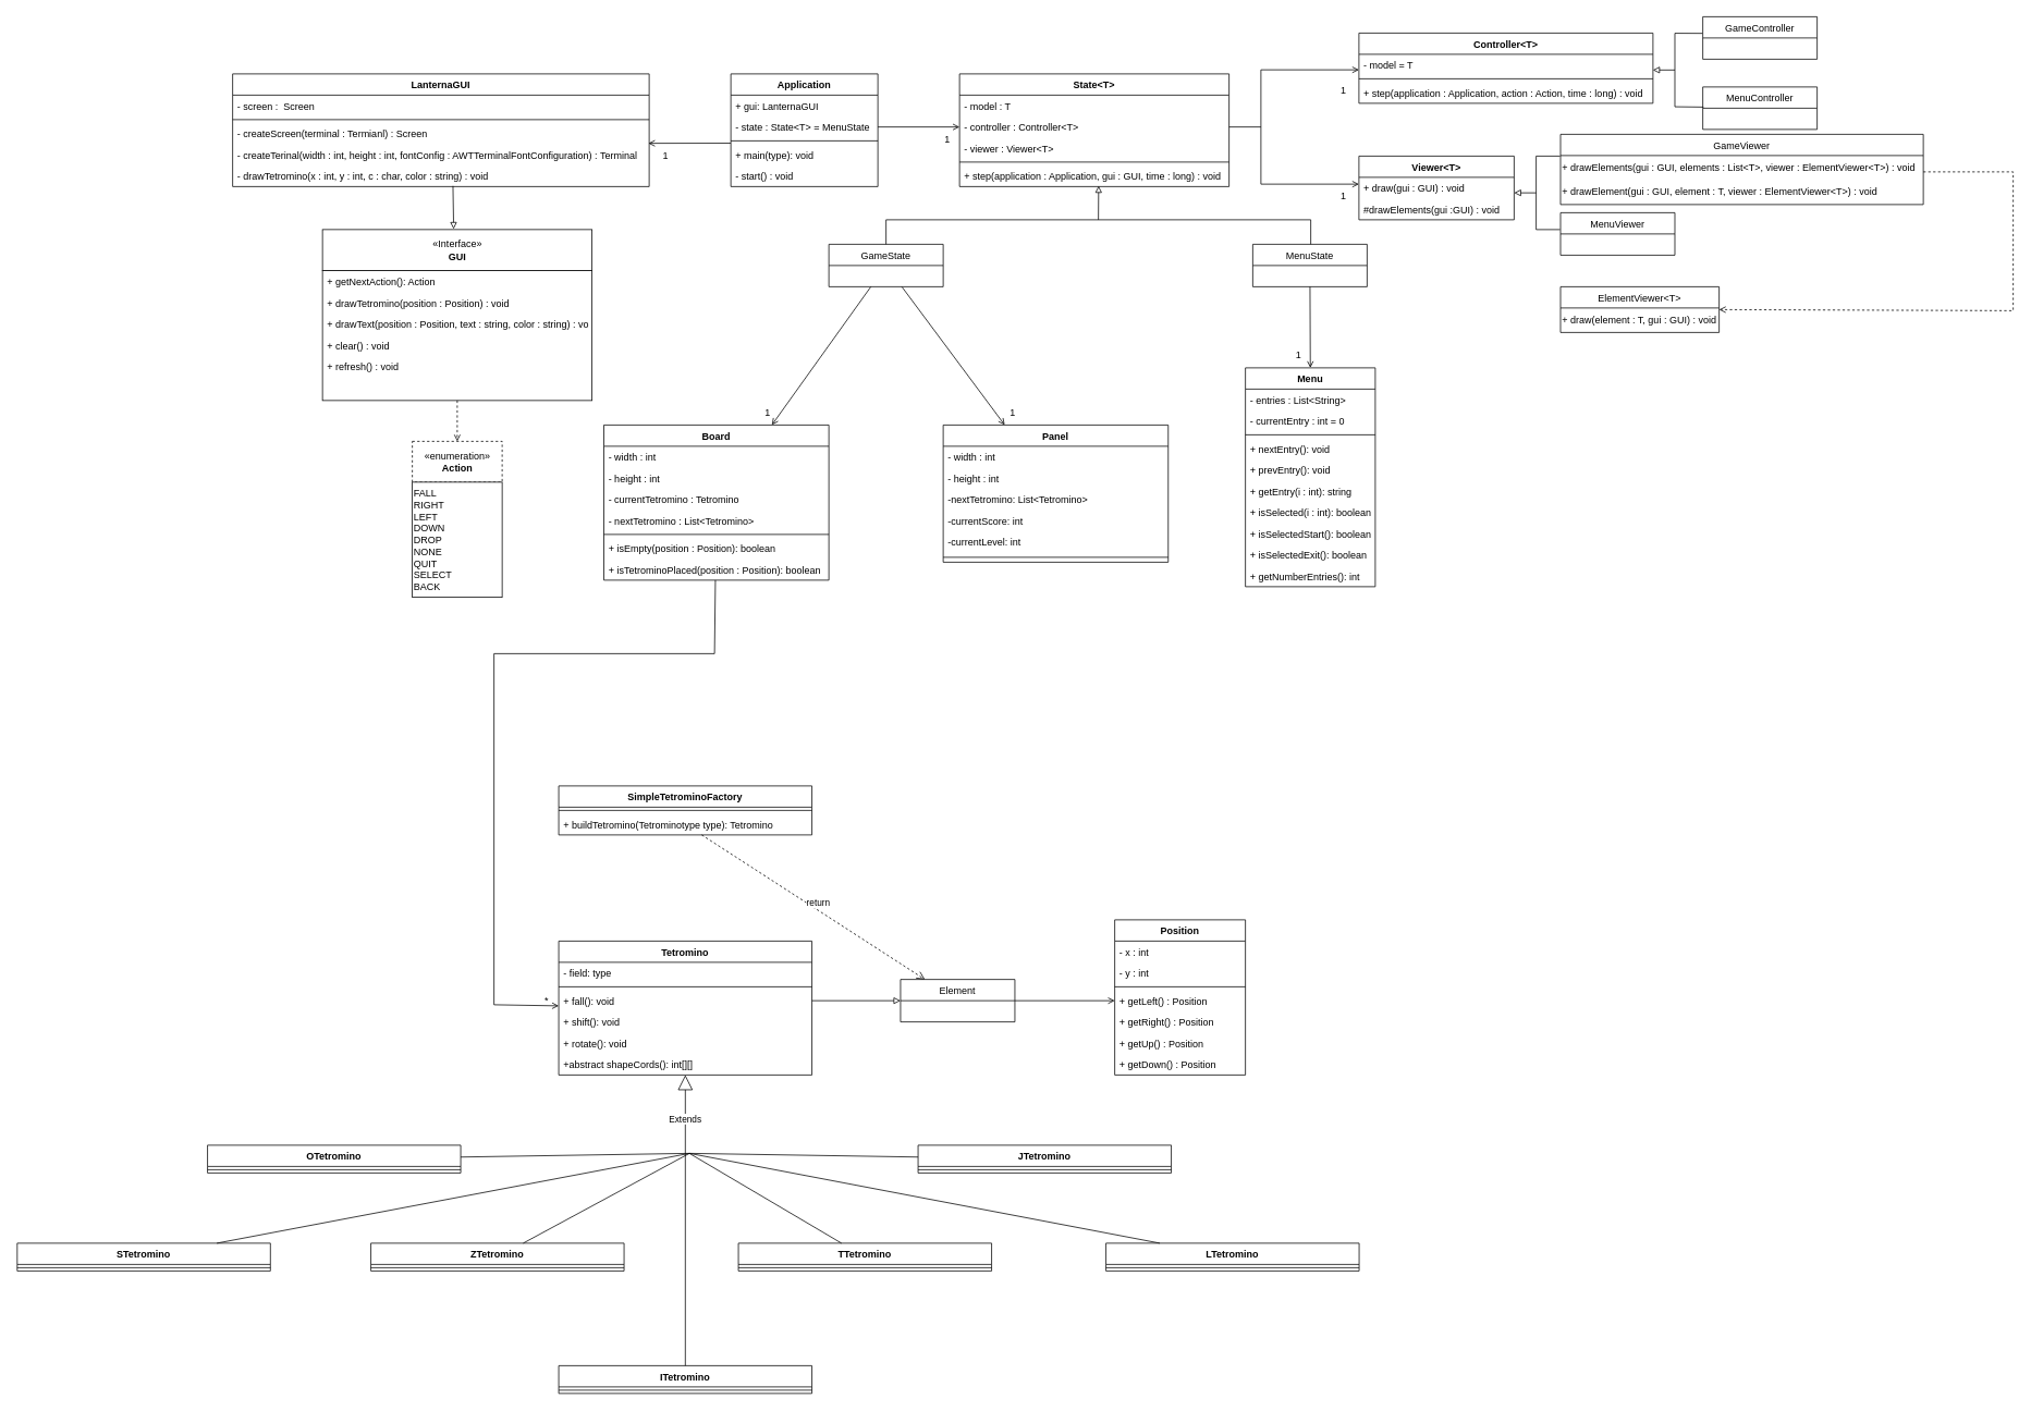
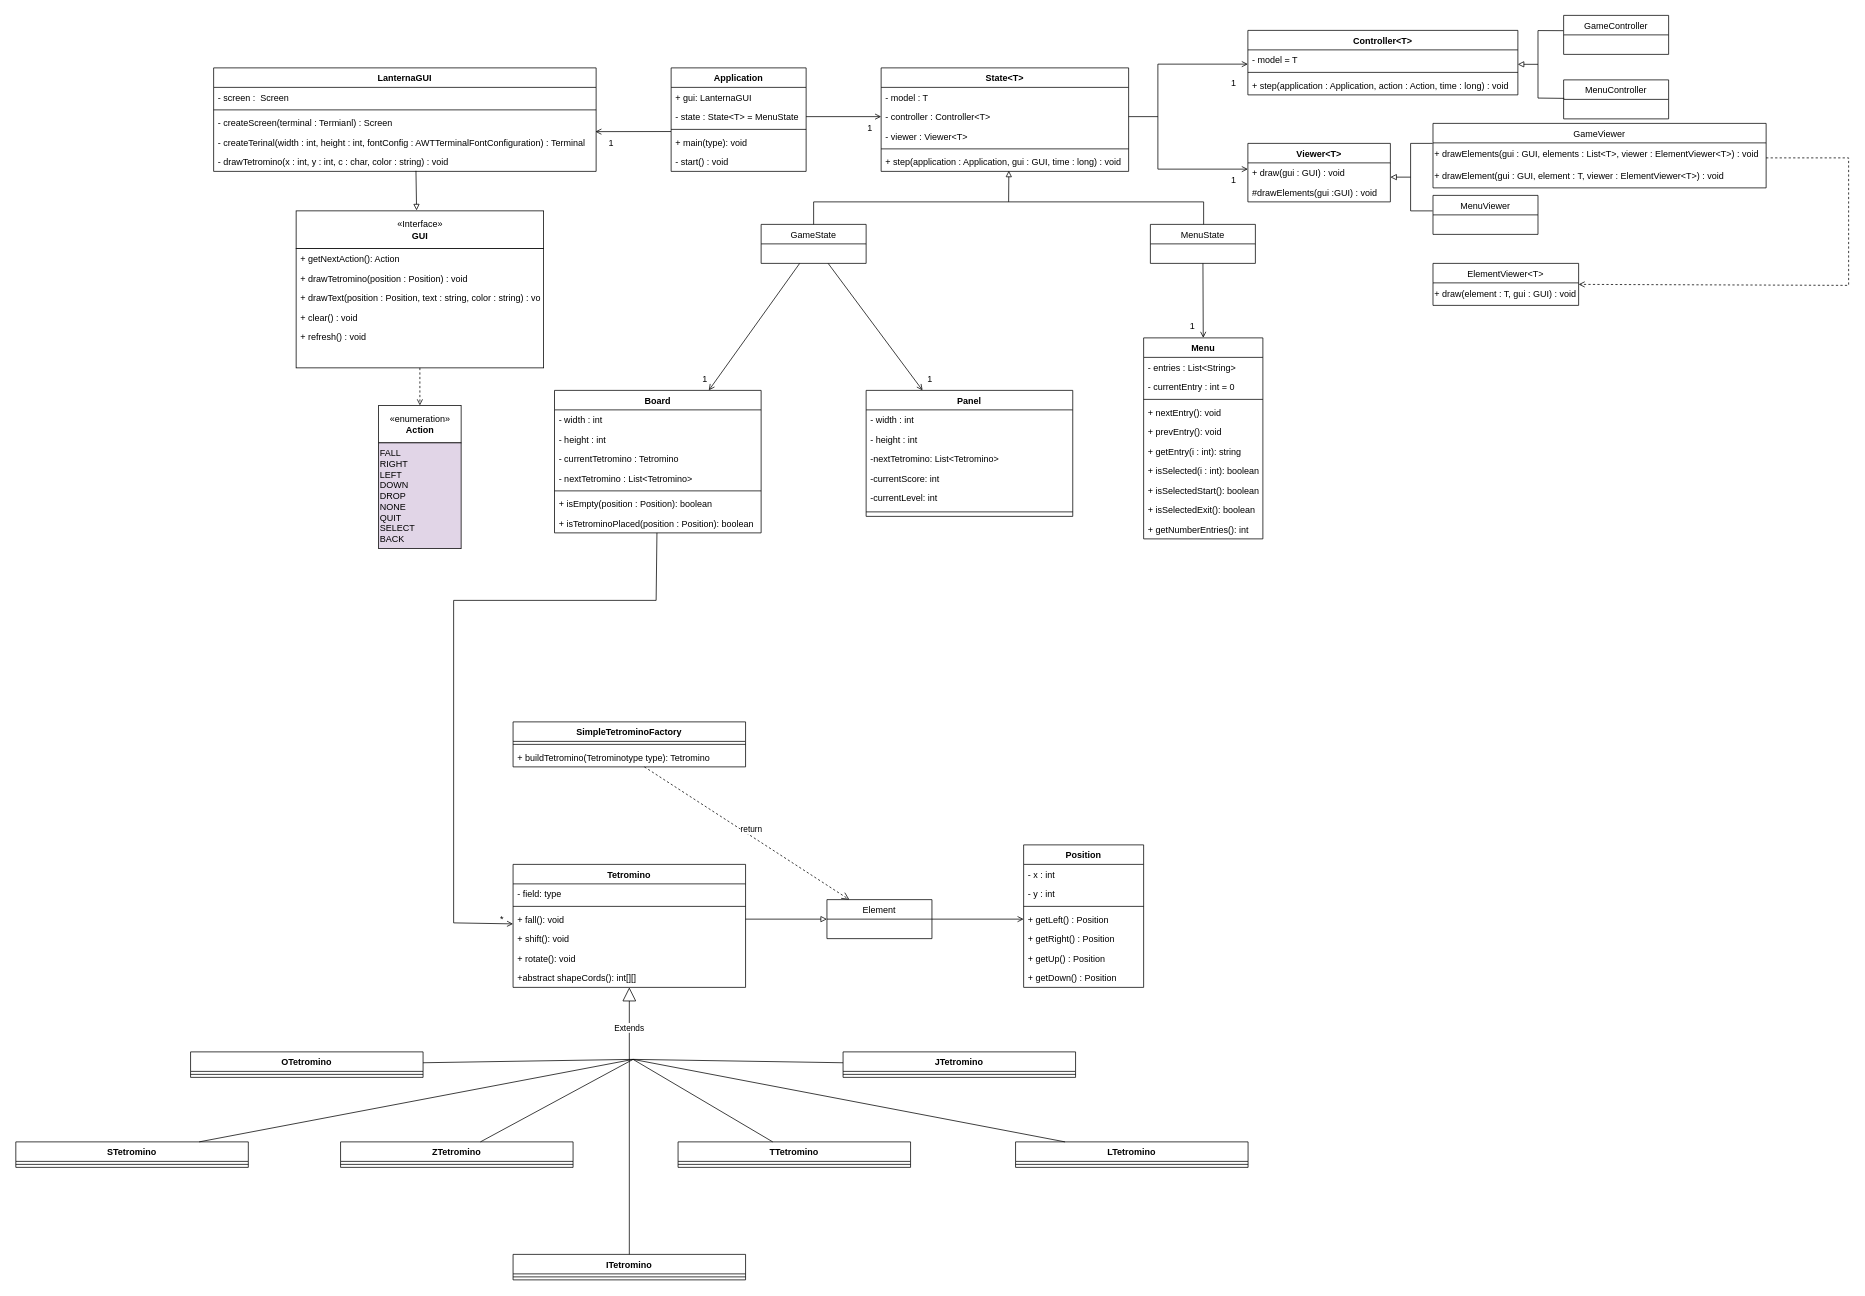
- <mxCell id="102" value="«enumeration»&lt;br&gt;&lt;b&gt;Action&lt;/b&gt;" style="html=1;dashed=1;" parent="101" vertex="1"><mxGeometry width="110" height="50" as="geometry" /></mxCell>
+ <mxCell id="102" value="«enumeration»&lt;br&gt;&lt;b&gt;Action&lt;/b&gt;" style="html=1;" parent="101" vertex="1"><mxGeometry width="110" height="50" as="geometry" /></mxCell>
- <mxCell id="103" value="&lt;div&gt;FALL&lt;/div&gt;&lt;div&gt;RIGHT&lt;/div&gt;&lt;div&gt;LEFT&lt;/div&gt;&lt;div&gt;DOWN&lt;/div&gt;&lt;div&gt;DROP&lt;br&gt;&lt;/div&gt;&lt;div&gt;NONE&lt;/div&gt;&lt;div&gt;QUIT&lt;/div&gt;&lt;div&gt;SELECT&lt;/div&gt;&lt;div&gt;BACK&lt;br&gt;&lt;/div&gt;" style="html=1;align=left;" parent="101" vertex="1"><mxGeometry y="50" width="110" height="141" as="geometry" /></mxCell>
+ <mxCell id="103" value="&lt;div&gt;FALL&lt;/div&gt;&lt;div&gt;RIGHT&lt;/div&gt;&lt;div&gt;LEFT&lt;/div&gt;&lt;div&gt;DOWN&lt;/div&gt;&lt;div&gt;DROP&lt;br&gt;&lt;/div&gt;&lt;div&gt;NONE&lt;/div&gt;&lt;div&gt;QUIT&lt;/div&gt;&lt;div&gt;SELECT&lt;/div&gt;&lt;div&gt;BACK&lt;br&gt;&lt;/div&gt;" style="html=1;align=left;fillColor=#e1d5e7;" parent="101" vertex="1"><mxGeometry y="50" width="110" height="141" as="geometry" /></mxCell>
